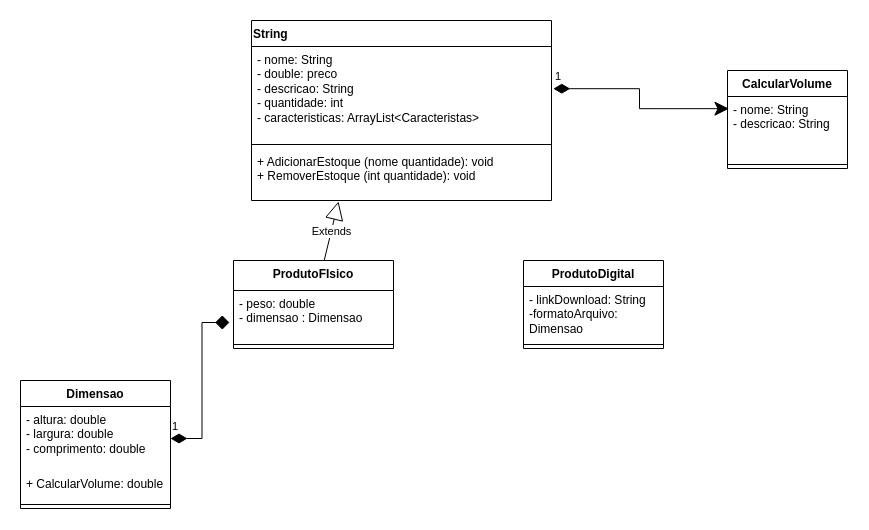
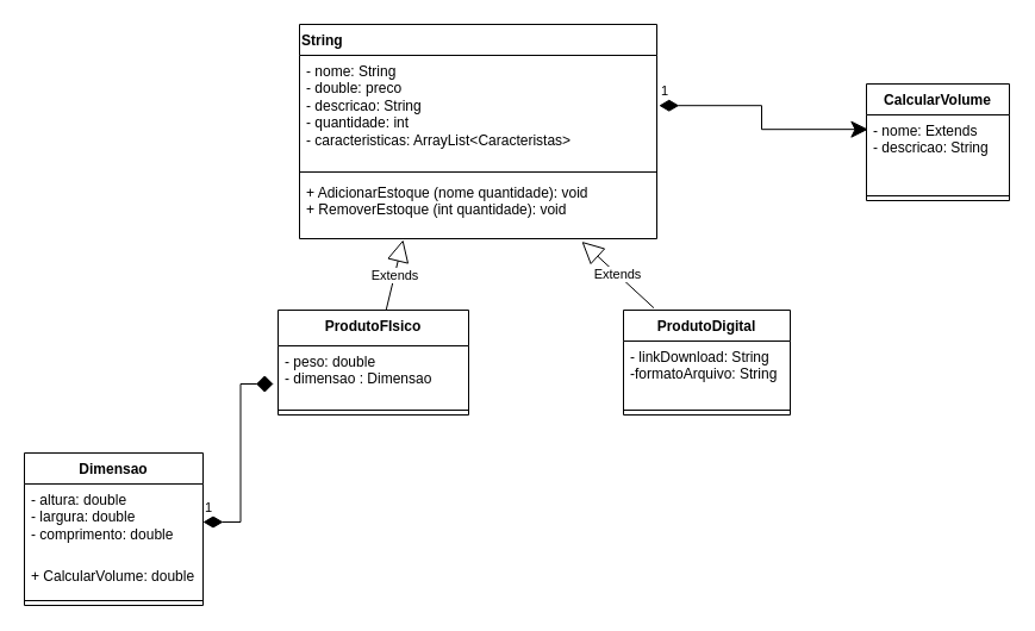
- <mxCell id="13" value="- nome: String&lt;div&gt;- descricao: String&lt;/div&gt;" style="text;strokeColor=none;fillColor=none;align=left;verticalAlign=top;spacingLeft=4;spacingRight=4;overflow=hidden;rotatable=0;points=[[0,0.5],[1,0.5]];portConstraint=eastwest;whiteSpace=wrap;html=1;" parent="12" vertex="1"><mxGeometry y="26" width="120" height="64" as="geometry" /></mxCell>
+ <mxCell id="13" value="- nome: Extends&lt;div&gt;- descricao: String&lt;/div&gt;" style="text;strokeColor=none;fillColor=none;align=left;verticalAlign=top;spacingLeft=4;spacingRight=4;overflow=hidden;rotatable=0;points=[[0,0.5],[1,0.5]];portConstraint=eastwest;whiteSpace=wrap;html=1;" parent="12" vertex="1"><mxGeometry y="26" width="120" height="64" as="geometry" /></mxCell>
+ <mxCell id="21" value="Extends" style="endArrow=block;endSize=16;endFill=0;html=1;rounded=0;entryX=0.79;entryY=1.047;entryDx=0;entryDy=0;entryPerimeter=0;exitX=0.182;exitY=-0.021;exitDx=0;exitDy=0;exitPerimeter=0;" parent="1" source="9" target="5" edge="1"><mxGeometry width="160" relative="1" as="geometry"><mxPoint x="531" y="330" as="sourcePoint" /><mxPoint x="691" y="330" as="targetPoint" /></mxGeometry></mxCell>
- <mxCell id="10" value="- linkDownload: String&lt;div&gt;-formatoArquivo: Dimensao&lt;/div&gt;" style="text;strokeColor=none;fillColor=none;align=left;verticalAlign=top;spacingLeft=4;spacingRight=4;overflow=hidden;rotatable=0;points=[[0,0.5],[1,0.5]];portConstraint=eastwest;whiteSpace=wrap;html=1;" parent="9" vertex="1"><mxGeometry y="26" width="140" height="54" as="geometry" /></mxCell>
+ <mxCell id="10" value="- linkDownload: String&lt;div&gt;-formatoArquivo: String&lt;/div&gt;" style="text;strokeColor=none;fillColor=none;align=left;verticalAlign=top;spacingLeft=4;spacingRight=4;overflow=hidden;rotatable=0;points=[[0,0.5],[1,0.5]];portConstraint=eastwest;whiteSpace=wrap;html=1;" parent="9" vertex="1"><mxGeometry y="26" width="140" height="54" as="geometry" /></mxCell>
